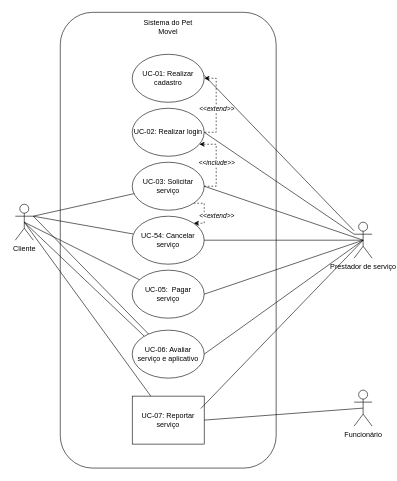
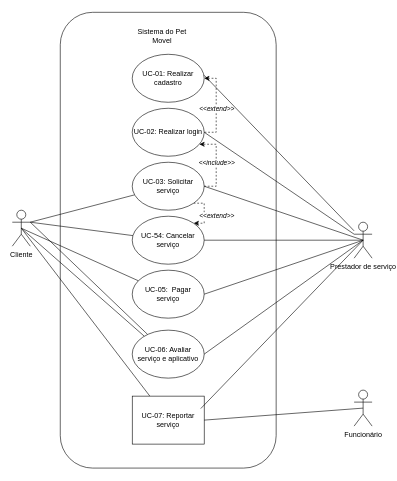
- <mxCell id="33" value="Sistema do Pet Movel" style="text;html=1;align=center;verticalAlign=middle;whiteSpace=wrap;rounded=0;" vertex="1" parent="1"><mxGeometry x="230" y="30" width="100" height="30" as="geometry" /></mxCell>
+ <mxCell id="33" value="Sistema do Pet Movel" style="text;html=1;align=center;verticalAlign=middle;whiteSpace=wrap;rounded=0;" vertex="1" parent="1"><mxGeometry x="220" y="45" width="100" height="30" as="geometry" /></mxCell>
- <mxCell id="3" value="Cliente" style="shape=umlActor;verticalLabelPosition=bottom;verticalAlign=top;html=1;outlineConnect=0;" parent="1" vertex="1"><mxGeometry x="25" y="340" width="30" height="60" as="geometry" /></mxCell>
+ <mxCell id="3" value="Cliente" style="shape=umlActor;verticalLabelPosition=bottom;verticalAlign=top;html=1;outlineConnect=0;" parent="1" vertex="1"><mxGeometry x="20" y="350" width="30" height="60" as="geometry" /></mxCell>
